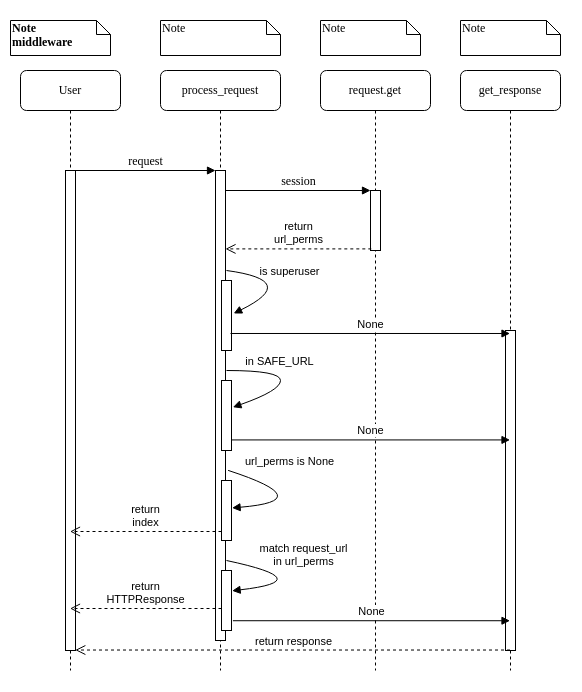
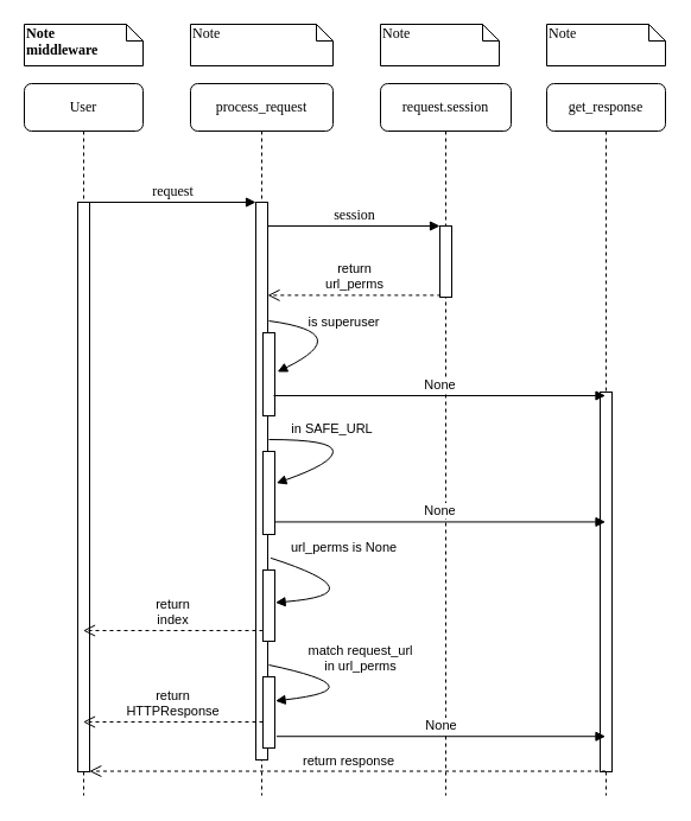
- <mxCell id="20" value="&lt;b&gt;Note&lt;br&gt;middleware&lt;/b&gt;" style="shape=note;whiteSpace=wrap;html=1;size=14;verticalAlign=top;align=left;spacingTop=-6;rounded=0;shadow=0;comic=0;labelBackgroundColor=none;strokeWidth=1;fontFamily=Verdana;fontSize=12" parent="1" vertex="1"><mxGeometry x="10" y="20" width="100" height="35" as="geometry" /></mxCell>
+ <mxCell id="20" value="&lt;b&gt;Note&lt;br&gt;middleware&lt;/b&gt;" style="shape=note;whiteSpace=wrap;html=1;size=14;verticalAlign=top;align=left;spacingTop=-6;rounded=0;shadow=0;comic=0;labelBackgroundColor=none;strokeWidth=1;fontFamily=Verdana;fontSize=12" parent="1" vertex="1"><mxGeometry x="20" y="20" width="100" height="35" as="geometry" /></mxCell>
- <mxCell id="12" value="request.get" style="shape=umlLifeline;perimeter=lifelinePerimeter;whiteSpace=wrap;html=1;container=1;collapsible=0;recursiveResize=0;outlineConnect=0;rounded=1;shadow=0;comic=0;labelBackgroundColor=none;strokeWidth=1;fontFamily=Verdana;fontSize=12;align=center;" parent="1" vertex="1"><mxGeometry x="320" y="70" width="110" height="600" as="geometry" /></mxCell>
+ <mxCell id="12" value="request.session" style="shape=umlLifeline;perimeter=lifelinePerimeter;whiteSpace=wrap;html=1;container=1;collapsible=0;recursiveResize=0;outlineConnect=0;rounded=1;shadow=0;comic=0;labelBackgroundColor=none;strokeWidth=1;fontFamily=Verdana;fontSize=12;align=center;" parent="1" vertex="1"><mxGeometry x="320" y="70" width="110" height="600" as="geometry" /></mxCell>
